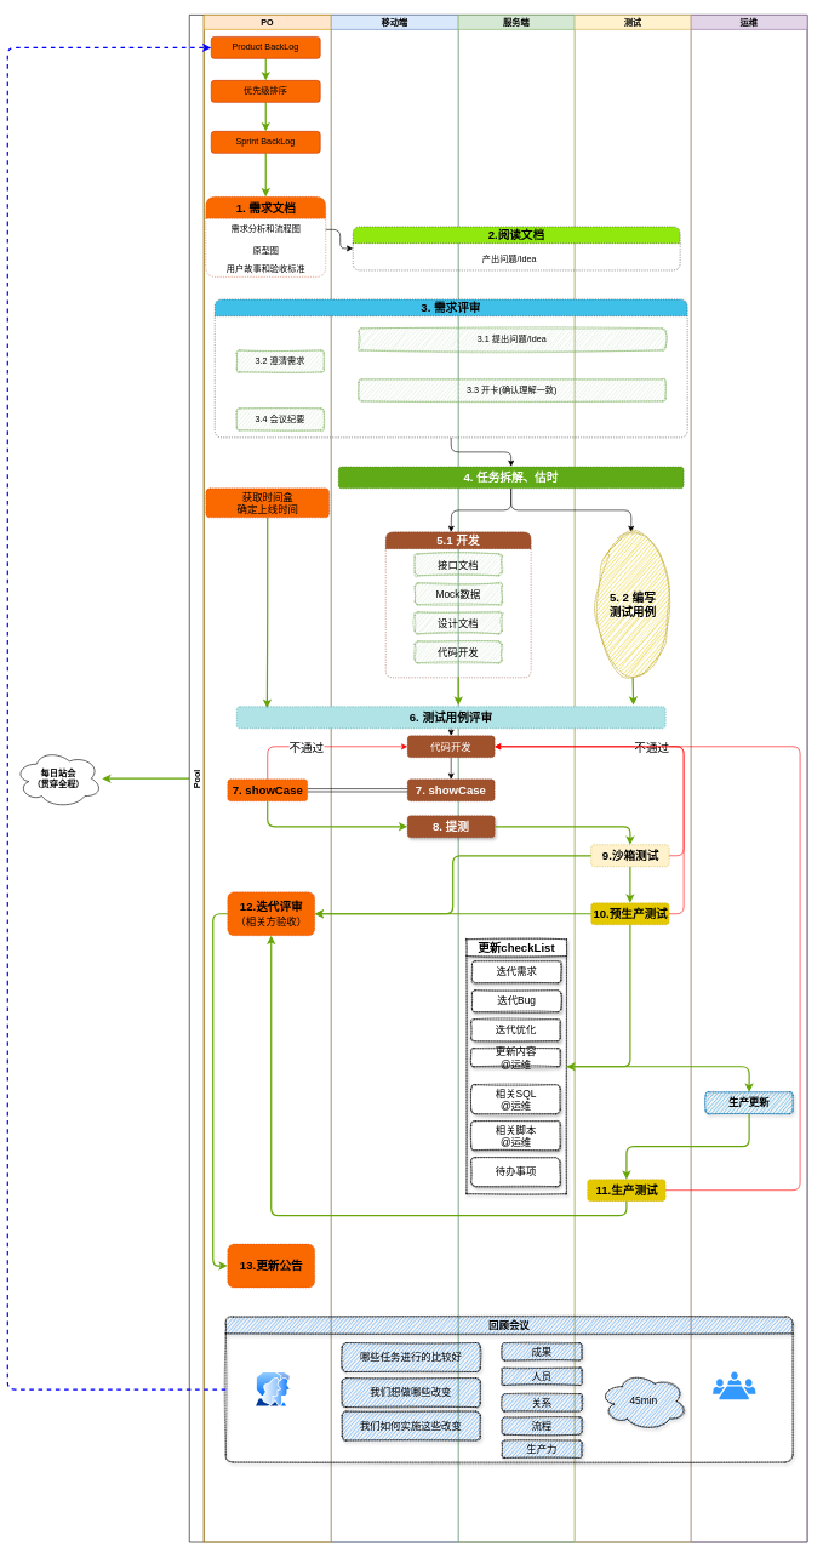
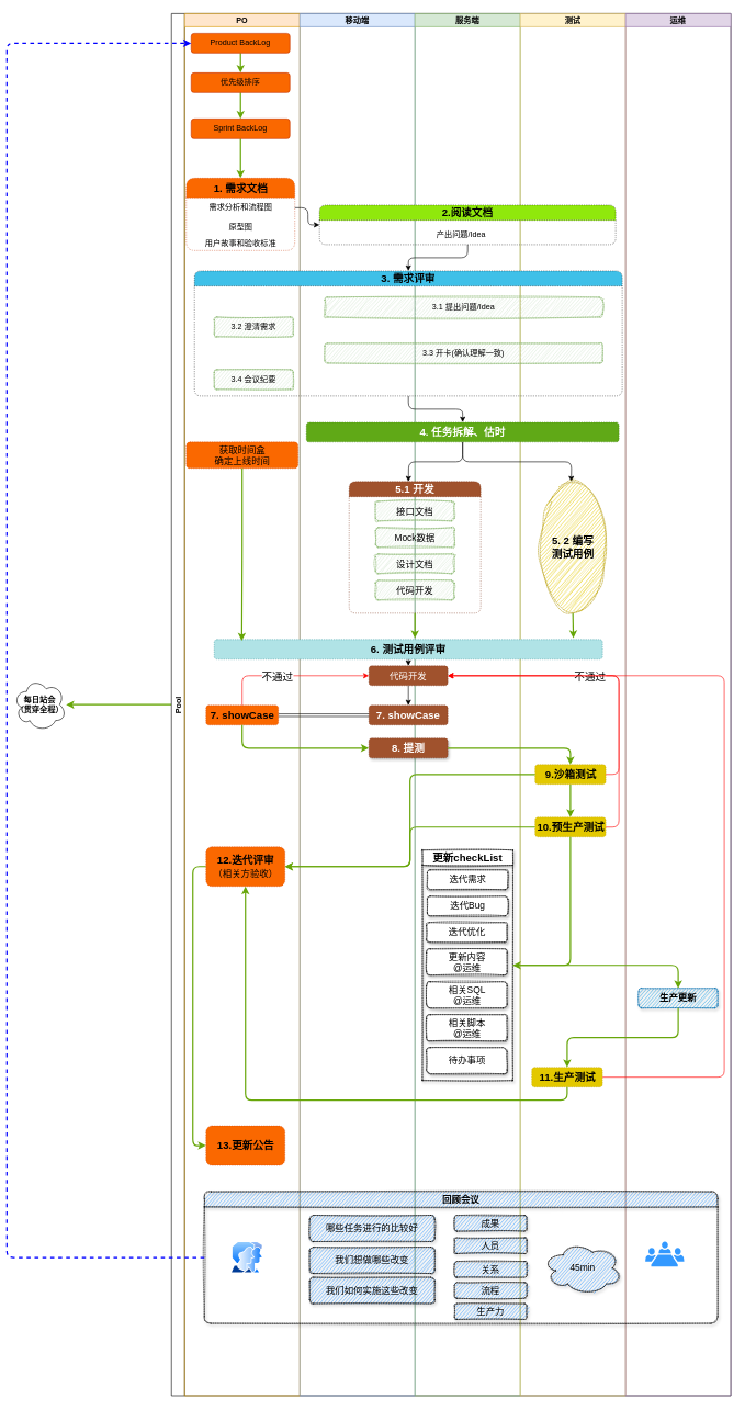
+ <mxCell id="48" style="edgeStyle=orthogonalEdgeStyle;rounded=1;orthogonalLoop=1;jettySize=auto;html=1;exitX=0.5;exitY=1;exitDx=0;exitDy=0;strokeColor=#000000;strokeWidth=1;fontSize=12;" parent="39" source="40" target="43" edge="1"><mxGeometry relative="1" as="geometry" /></mxCell>
- <mxCell id="93" value="每日站会&lt;br&gt;（贯穿全程）" style="ellipse;shape=cloud;whiteSpace=wrap;html=1;fontStyle=1;startSize=20;" parent="1" vertex="1"><mxGeometry x="20" y="1030" width="120" height="80" as="geometry" /></mxCell>
+ <mxCell id="93" value="每日站会&lt;br&gt;（贯穿全程）" style="ellipse;shape=cloud;whiteSpace=wrap;html=1;fontStyle=1;startSize=20;" parent="1" vertex="1"><mxGeometry x="20" y="1030" width="80" height="80" as="geometry" /></mxCell>
- <mxCell id="55" value="9.沙箱测试" style="rounded=1;whiteSpace=wrap;html=1;shadow=0;glass=0;dashed=1;dashPattern=1 2;sketch=0;fontSize=16;fillColor=#fff2cc;fontStyle=1;fontColor=#000000;strokeColor=#B09500;" parent="39" vertex="1"><mxGeometry x="22.5" y="1141" width="107.5" height="30" as="geometry" /></mxCell>
+ <mxCell id="55" value="9.沙箱测试" style="rounded=1;whiteSpace=wrap;html=1;shadow=0;glass=0;dashed=1;dashPattern=1 2;sketch=0;fontSize=16;fillColor=#e3c800;fontStyle=1;fontColor=#000000;strokeColor=#B09500;" parent="39" vertex="1"><mxGeometry x="22.5" y="1141" width="107.5" height="30" as="geometry" /></mxCell>
- <mxCell id="14" value="&lt;b&gt;12.迭代评审&lt;/b&gt;&lt;br&gt;&lt;font style=&quot;font-size: 14px;&quot;&gt;（相关方验收）&lt;/font&gt;" style="rounded=1;whiteSpace=wrap;html=1;shadow=0;glass=0;dashed=1;dashPattern=1 2;sketch=0;fontSize=16;fillColor=#fa6800;fontColor=#000000;strokeColor=#C73500;" parent="4" vertex="1"><mxGeometry x="32.5" y="1206" width="120" height="60" as="geometry" /></mxCell>
+ <mxCell id="14" value="&lt;b&gt;12.迭代评审&lt;/b&gt;&lt;br&gt;&lt;font style=&quot;font-size: 14px;&quot;&gt;（相关方验收）&lt;/font&gt;" style="rounded=1;whiteSpace=wrap;html=1;shadow=0;glass=0;dashed=1;dashPattern=1 2;sketch=0;fontSize=16;fillColor=#fa6800;fontColor=#000000;strokeColor=#C73500;" parent="4" vertex="1"><mxGeometry x="32.5" y="1266" width="120" height="60" as="geometry" /></mxCell>
- <mxCell id="35" value="更新内容&lt;br style=&quot;font-size: 14px;&quot;&gt;&lt;font style=&quot;font-size: 14px;&quot;&gt;@运维&lt;/font&gt;" style="rounded=1;whiteSpace=wrap;html=1;shadow=1;glass=0;dashed=1;dashPattern=1 2;sketch=1;fontSize=14;fillColor=#FFFFFF;" parent="31" vertex="1"><mxGeometry x="6.25" y="150" width="122.5" height="25" as="geometry" /></mxCell>
+ <mxCell id="35" value="更新内容&lt;br style=&quot;font-size: 14px;&quot;&gt;&lt;font style=&quot;font-size: 14px;&quot;&gt;@运维&lt;/font&gt;" style="rounded=1;whiteSpace=wrap;html=1;shadow=1;glass=0;dashed=1;dashPattern=1 2;sketch=1;fontSize=14;fillColor=#FFFFFF;" parent="31" vertex="1"><mxGeometry x="6.25" y="150" width="122.5" height="40" as="geometry" /></mxCell>
